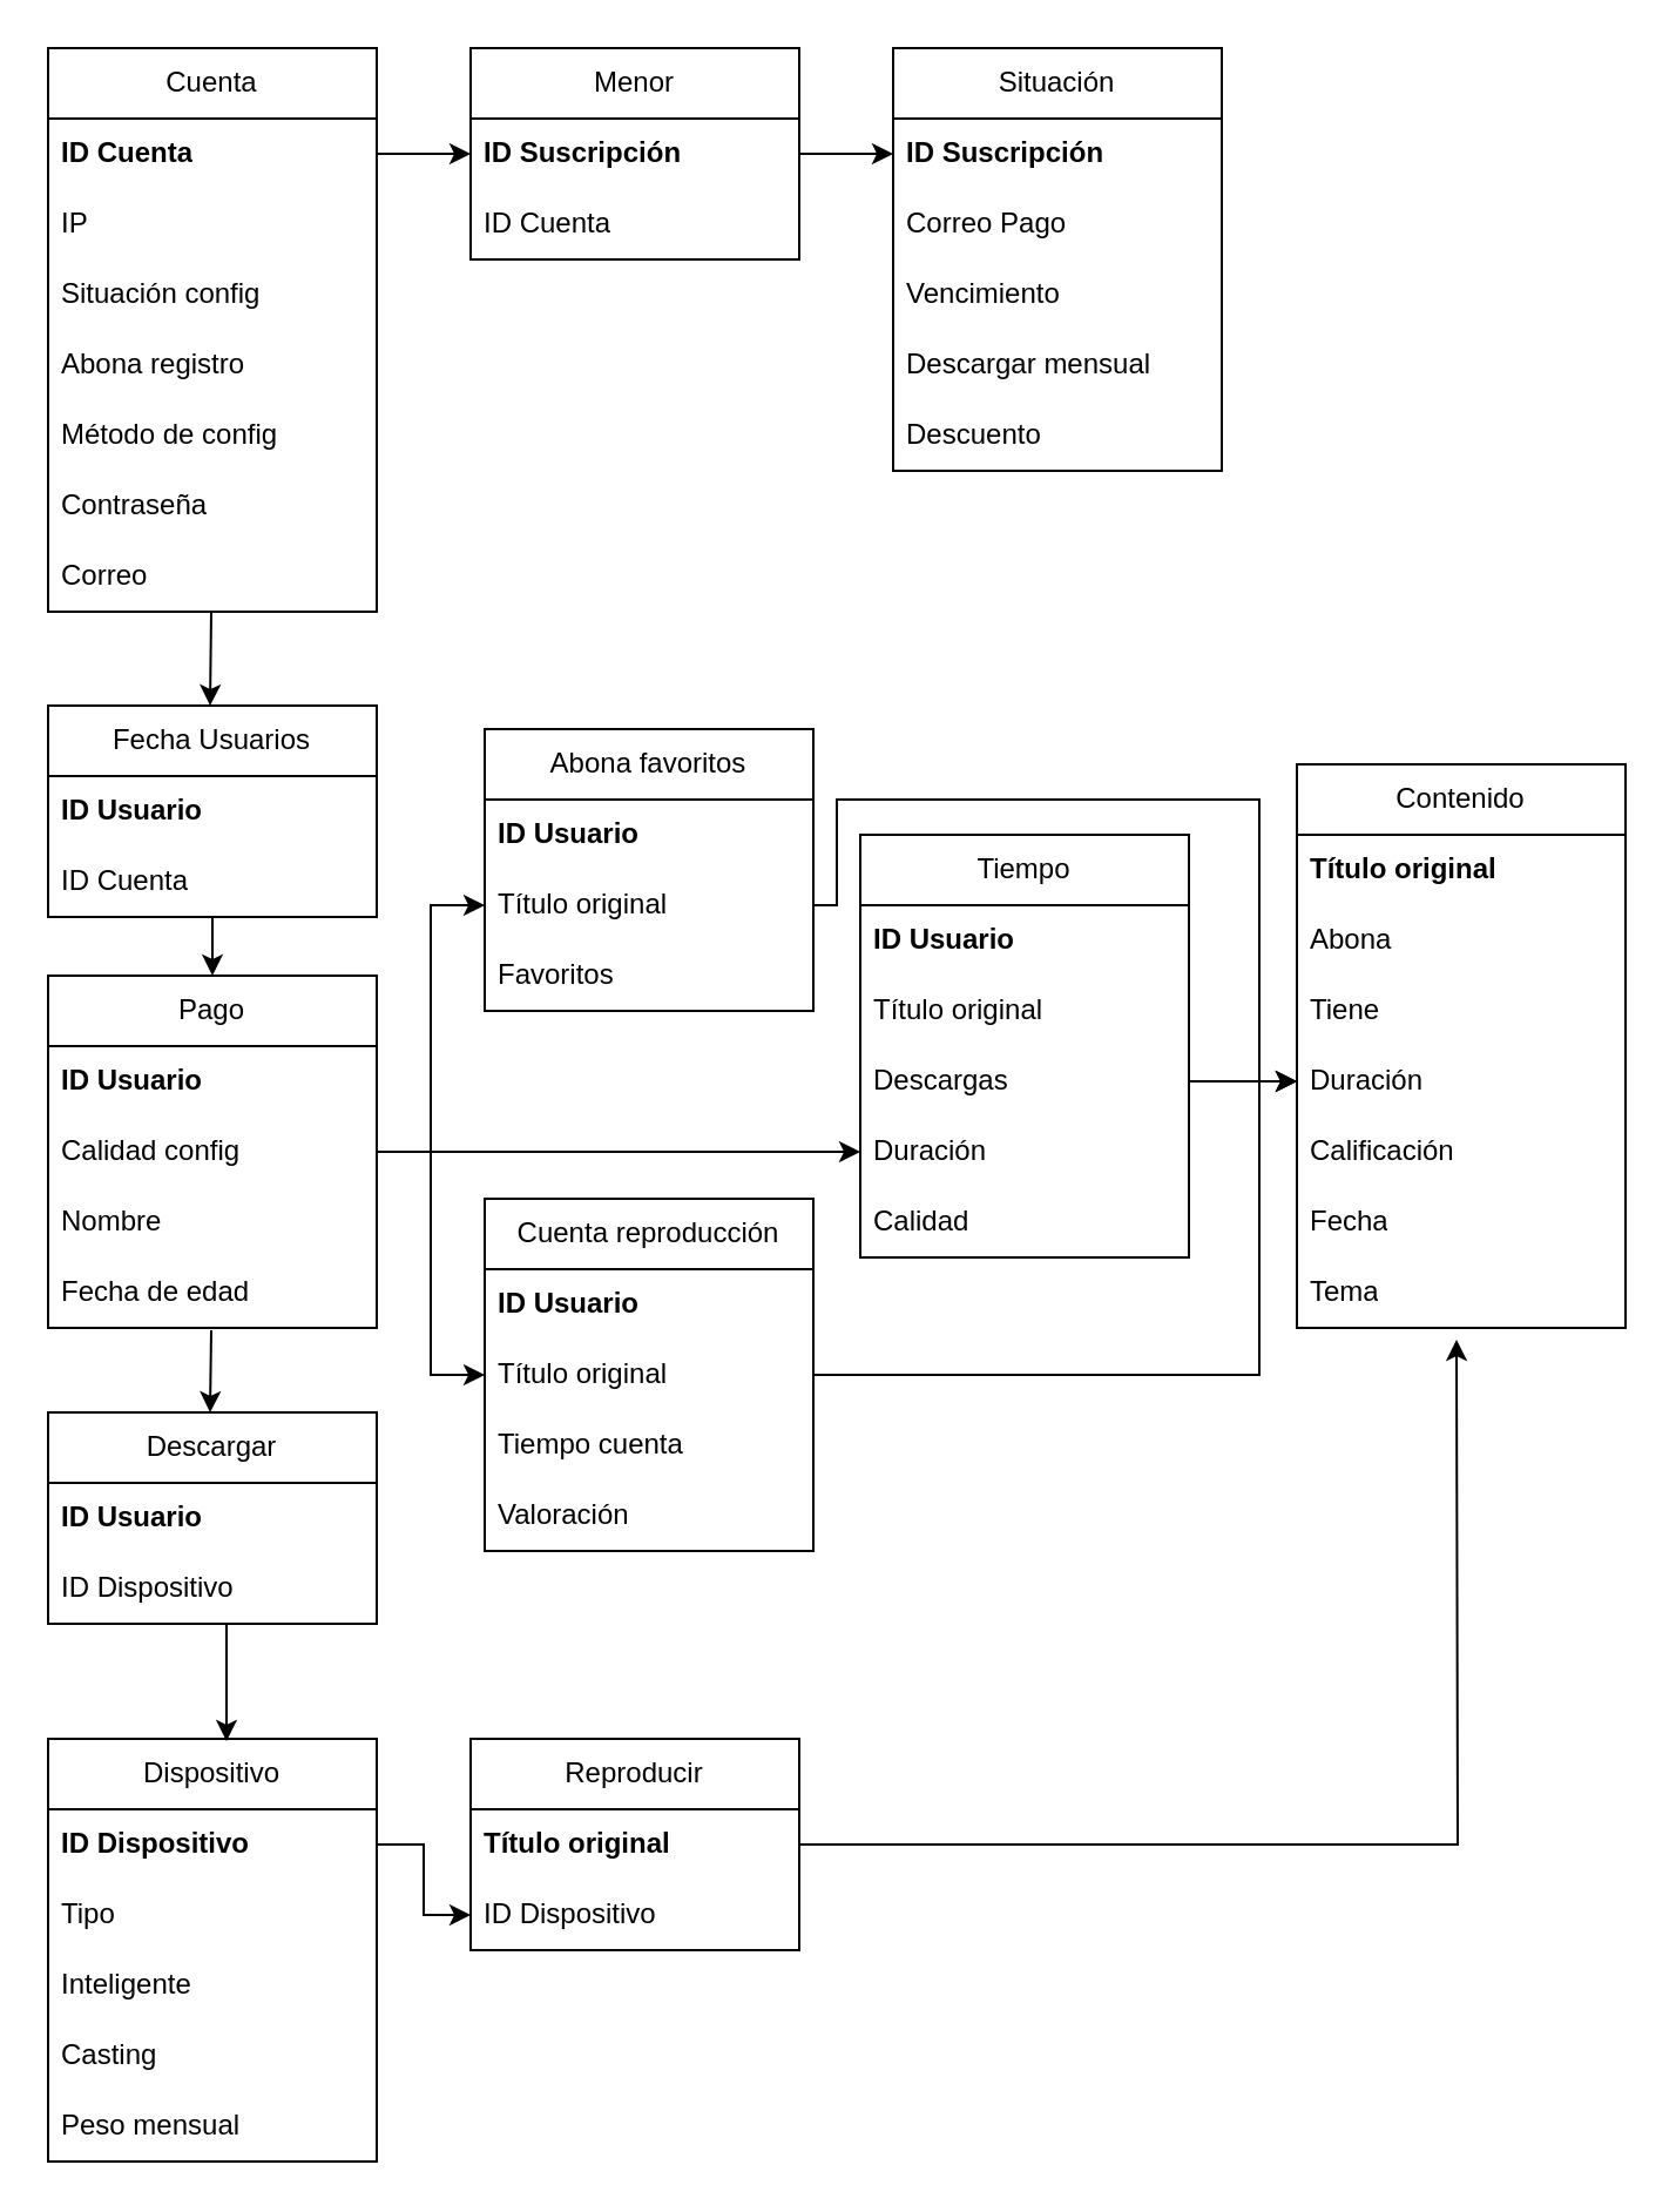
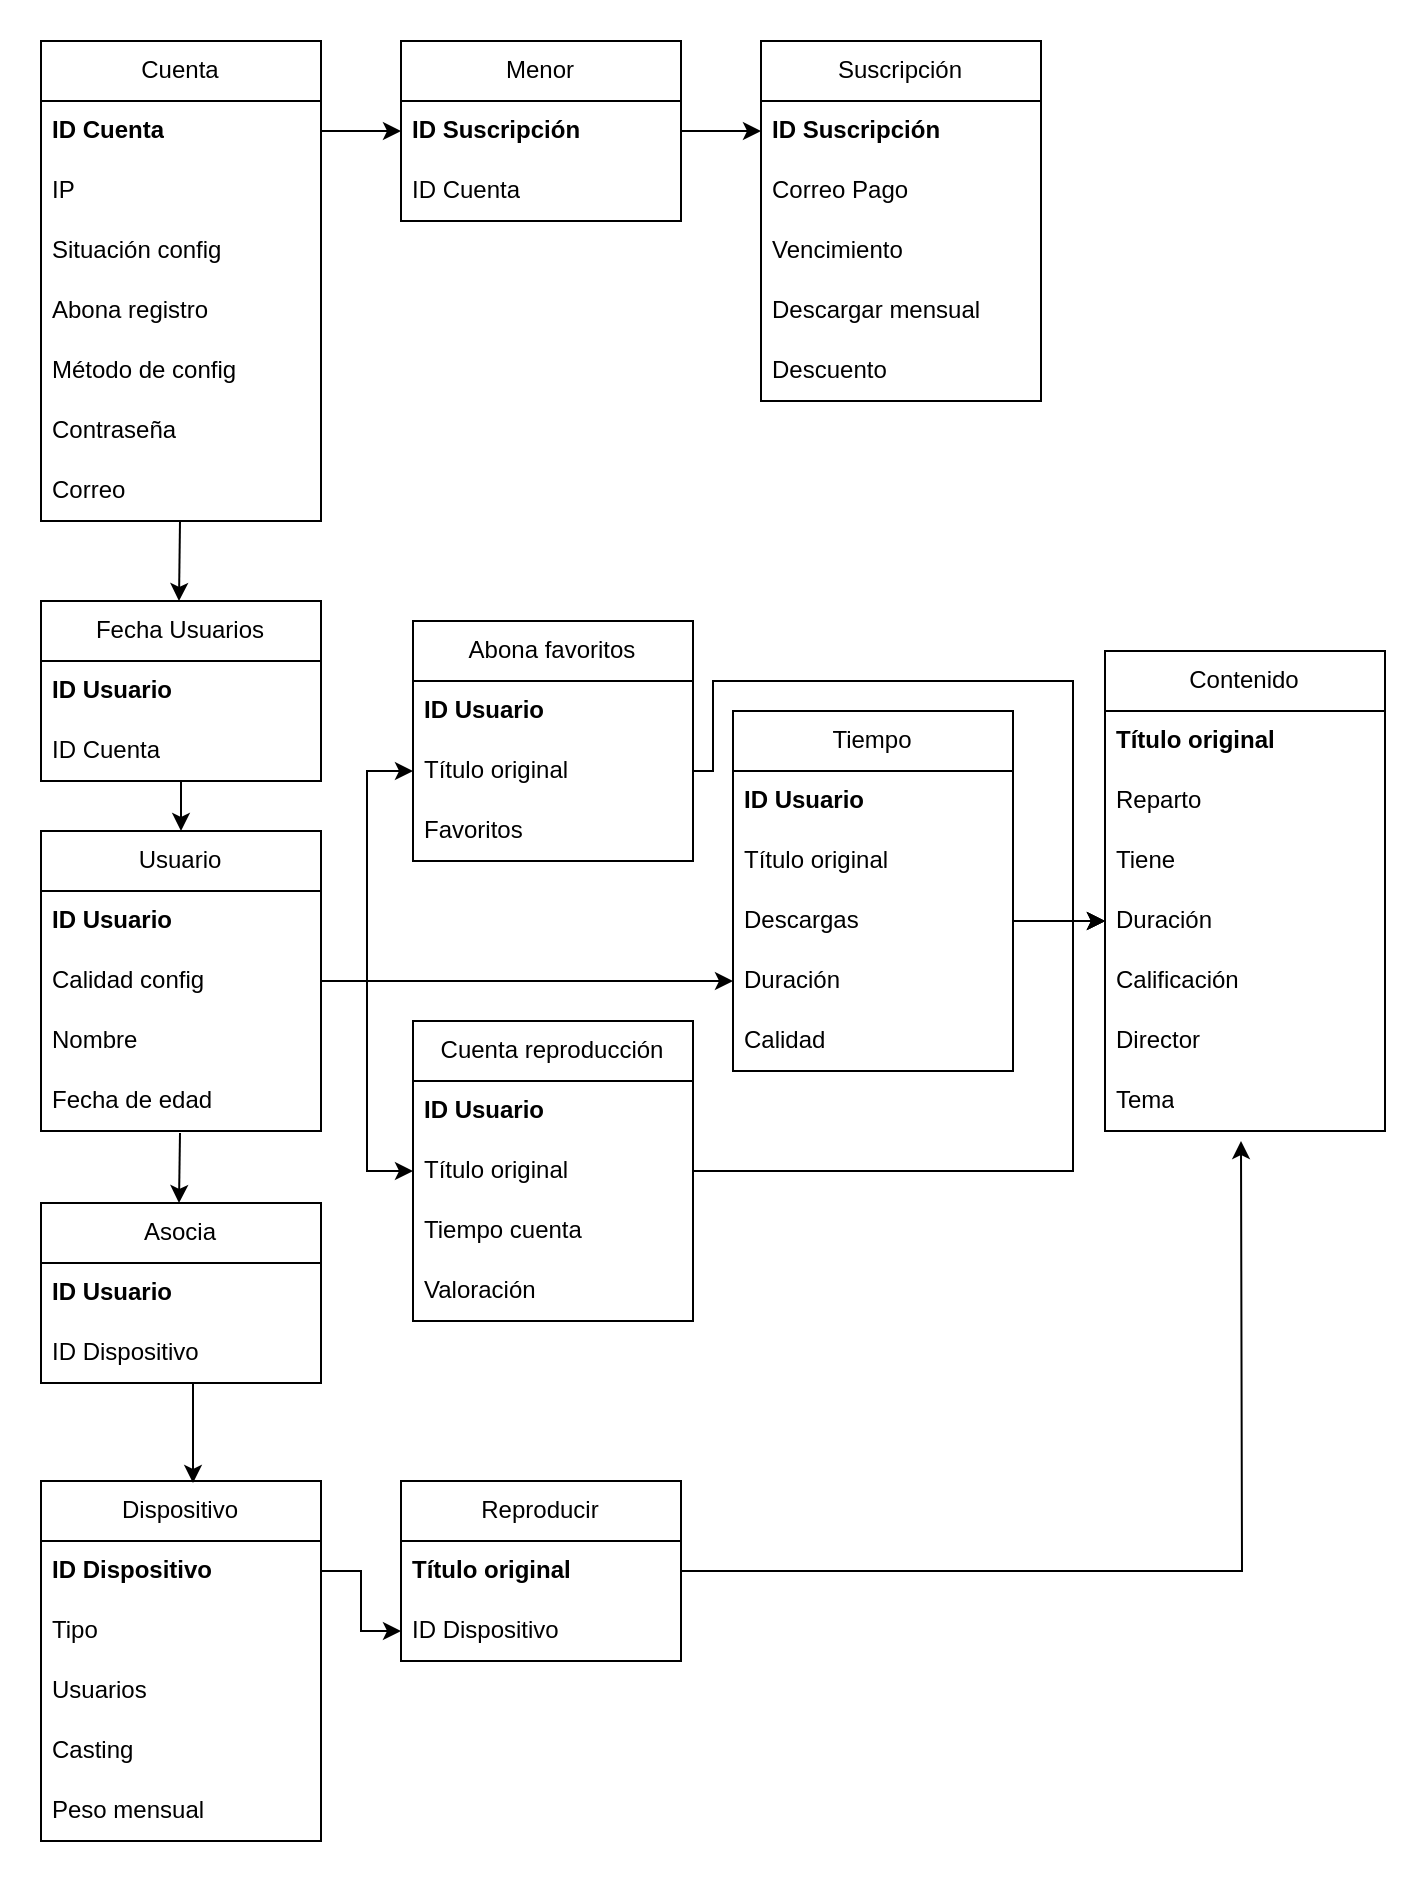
- <mxCell id="2" value="Situación" style="swimlane;fontStyle=0;childLayout=stackLayout;horizontal=1;startSize=30;horizontalStack=0;resizeParent=1;resizeParentMax=0;resizeLast=0;collapsible=1;marginBottom=0;whiteSpace=wrap;html=1;" parent="1" vertex="1"><mxGeometry x="380" y="20" width="140" height="180" as="geometry"><mxRectangle x="340" y="270" width="100" height="30" as="alternateBounds" /></mxGeometry></mxCell>
+ <mxCell id="2" value="Suscripción" style="swimlane;fontStyle=0;childLayout=stackLayout;horizontal=1;startSize=30;horizontalStack=0;resizeParent=1;resizeParentMax=0;resizeLast=0;collapsible=1;marginBottom=0;whiteSpace=wrap;html=1;" parent="1" vertex="1"><mxGeometry x="380" y="20" width="140" height="180" as="geometry"><mxRectangle x="340" y="270" width="100" height="30" as="alternateBounds" /></mxGeometry></mxCell>
- <mxCell id="23" value="Abona" style="text;strokeColor=none;fillColor=none;align=left;verticalAlign=middle;spacingLeft=4;spacingRight=4;overflow=hidden;points=[[0,0.5],[1,0.5]];portConstraint=eastwest;rotatable=0;whiteSpace=wrap;html=1;" parent="21" vertex="1"><mxGeometry y="60" width="140" height="30" as="geometry" /></mxCell>
+ <mxCell id="23" value="Reparto" style="text;strokeColor=none;fillColor=none;align=left;verticalAlign=middle;spacingLeft=4;spacingRight=4;overflow=hidden;points=[[0,0.5],[1,0.5]];portConstraint=eastwest;rotatable=0;whiteSpace=wrap;html=1;" parent="21" vertex="1"><mxGeometry y="60" width="140" height="30" as="geometry" /></mxCell>
- <mxCell id="16" value="Pago" style="swimlane;fontStyle=0;childLayout=stackLayout;horizontal=1;startSize=30;horizontalStack=0;resizeParent=1;resizeParentMax=0;resizeLast=0;collapsible=1;marginBottom=0;whiteSpace=wrap;html=1;" parent="1" vertex="1"><mxGeometry x="20" y="415" width="140" height="150" as="geometry"><mxRectangle x="340" y="270" width="100" height="30" as="alternateBounds" /></mxGeometry></mxCell>
+ <mxCell id="16" value="Usuario" style="swimlane;fontStyle=0;childLayout=stackLayout;horizontal=1;startSize=30;horizontalStack=0;resizeParent=1;resizeParentMax=0;resizeLast=0;collapsible=1;marginBottom=0;whiteSpace=wrap;html=1;" parent="1" vertex="1"><mxGeometry x="20" y="415" width="140" height="150" as="geometry"><mxRectangle x="340" y="270" width="100" height="30" as="alternateBounds" /></mxGeometry></mxCell>
- <mxCell id="27" value="Fecha" style="text;strokeColor=none;fillColor=none;align=left;verticalAlign=middle;spacingLeft=4;spacingRight=4;overflow=hidden;points=[[0,0.5],[1,0.5]];portConstraint=eastwest;rotatable=0;whiteSpace=wrap;html=1;" parent="21" vertex="1"><mxGeometry y="180" width="140" height="30" as="geometry" /></mxCell>
+ <mxCell id="27" value="Director" style="text;strokeColor=none;fillColor=none;align=left;verticalAlign=middle;spacingLeft=4;spacingRight=4;overflow=hidden;points=[[0,0.5],[1,0.5]];portConstraint=eastwest;rotatable=0;whiteSpace=wrap;html=1;" parent="21" vertex="1"><mxGeometry y="180" width="140" height="30" as="geometry" /></mxCell>
- <mxCell id="35" value="Descargar" style="swimlane;fontStyle=0;childLayout=stackLayout;horizontal=1;startSize=30;horizontalStack=0;resizeParent=1;resizeParentMax=0;resizeLast=0;collapsible=1;marginBottom=0;whiteSpace=wrap;html=1;" parent="1" vertex="1"><mxGeometry x="20" y="601" width="140" height="90" as="geometry"><mxRectangle x="340" y="270" width="100" height="30" as="alternateBounds" /></mxGeometry></mxCell>
+ <mxCell id="35" value="Asocia" style="swimlane;fontStyle=0;childLayout=stackLayout;horizontal=1;startSize=30;horizontalStack=0;resizeParent=1;resizeParentMax=0;resizeLast=0;collapsible=1;marginBottom=0;whiteSpace=wrap;html=1;" parent="1" vertex="1"><mxGeometry x="20" y="601" width="140" height="90" as="geometry"><mxRectangle x="340" y="270" width="100" height="30" as="alternateBounds" /></mxGeometry></mxCell>
- <mxCell id="57" value="Inteligente" style="text;strokeColor=none;fillColor=none;align=left;verticalAlign=middle;spacingLeft=4;spacingRight=4;overflow=hidden;points=[[0,0.5],[1,0.5]];portConstraint=eastwest;rotatable=0;whiteSpace=wrap;html=1;" parent="54" vertex="1"><mxGeometry y="90" width="140" height="30" as="geometry" /></mxCell>
+ <mxCell id="57" value="Usuarios" style="text;strokeColor=none;fillColor=none;align=left;verticalAlign=middle;spacingLeft=4;spacingRight=4;overflow=hidden;points=[[0,0.5],[1,0.5]];portConstraint=eastwest;rotatable=0;whiteSpace=wrap;html=1;" parent="54" vertex="1"><mxGeometry y="90" width="140" height="30" as="geometry" /></mxCell>
